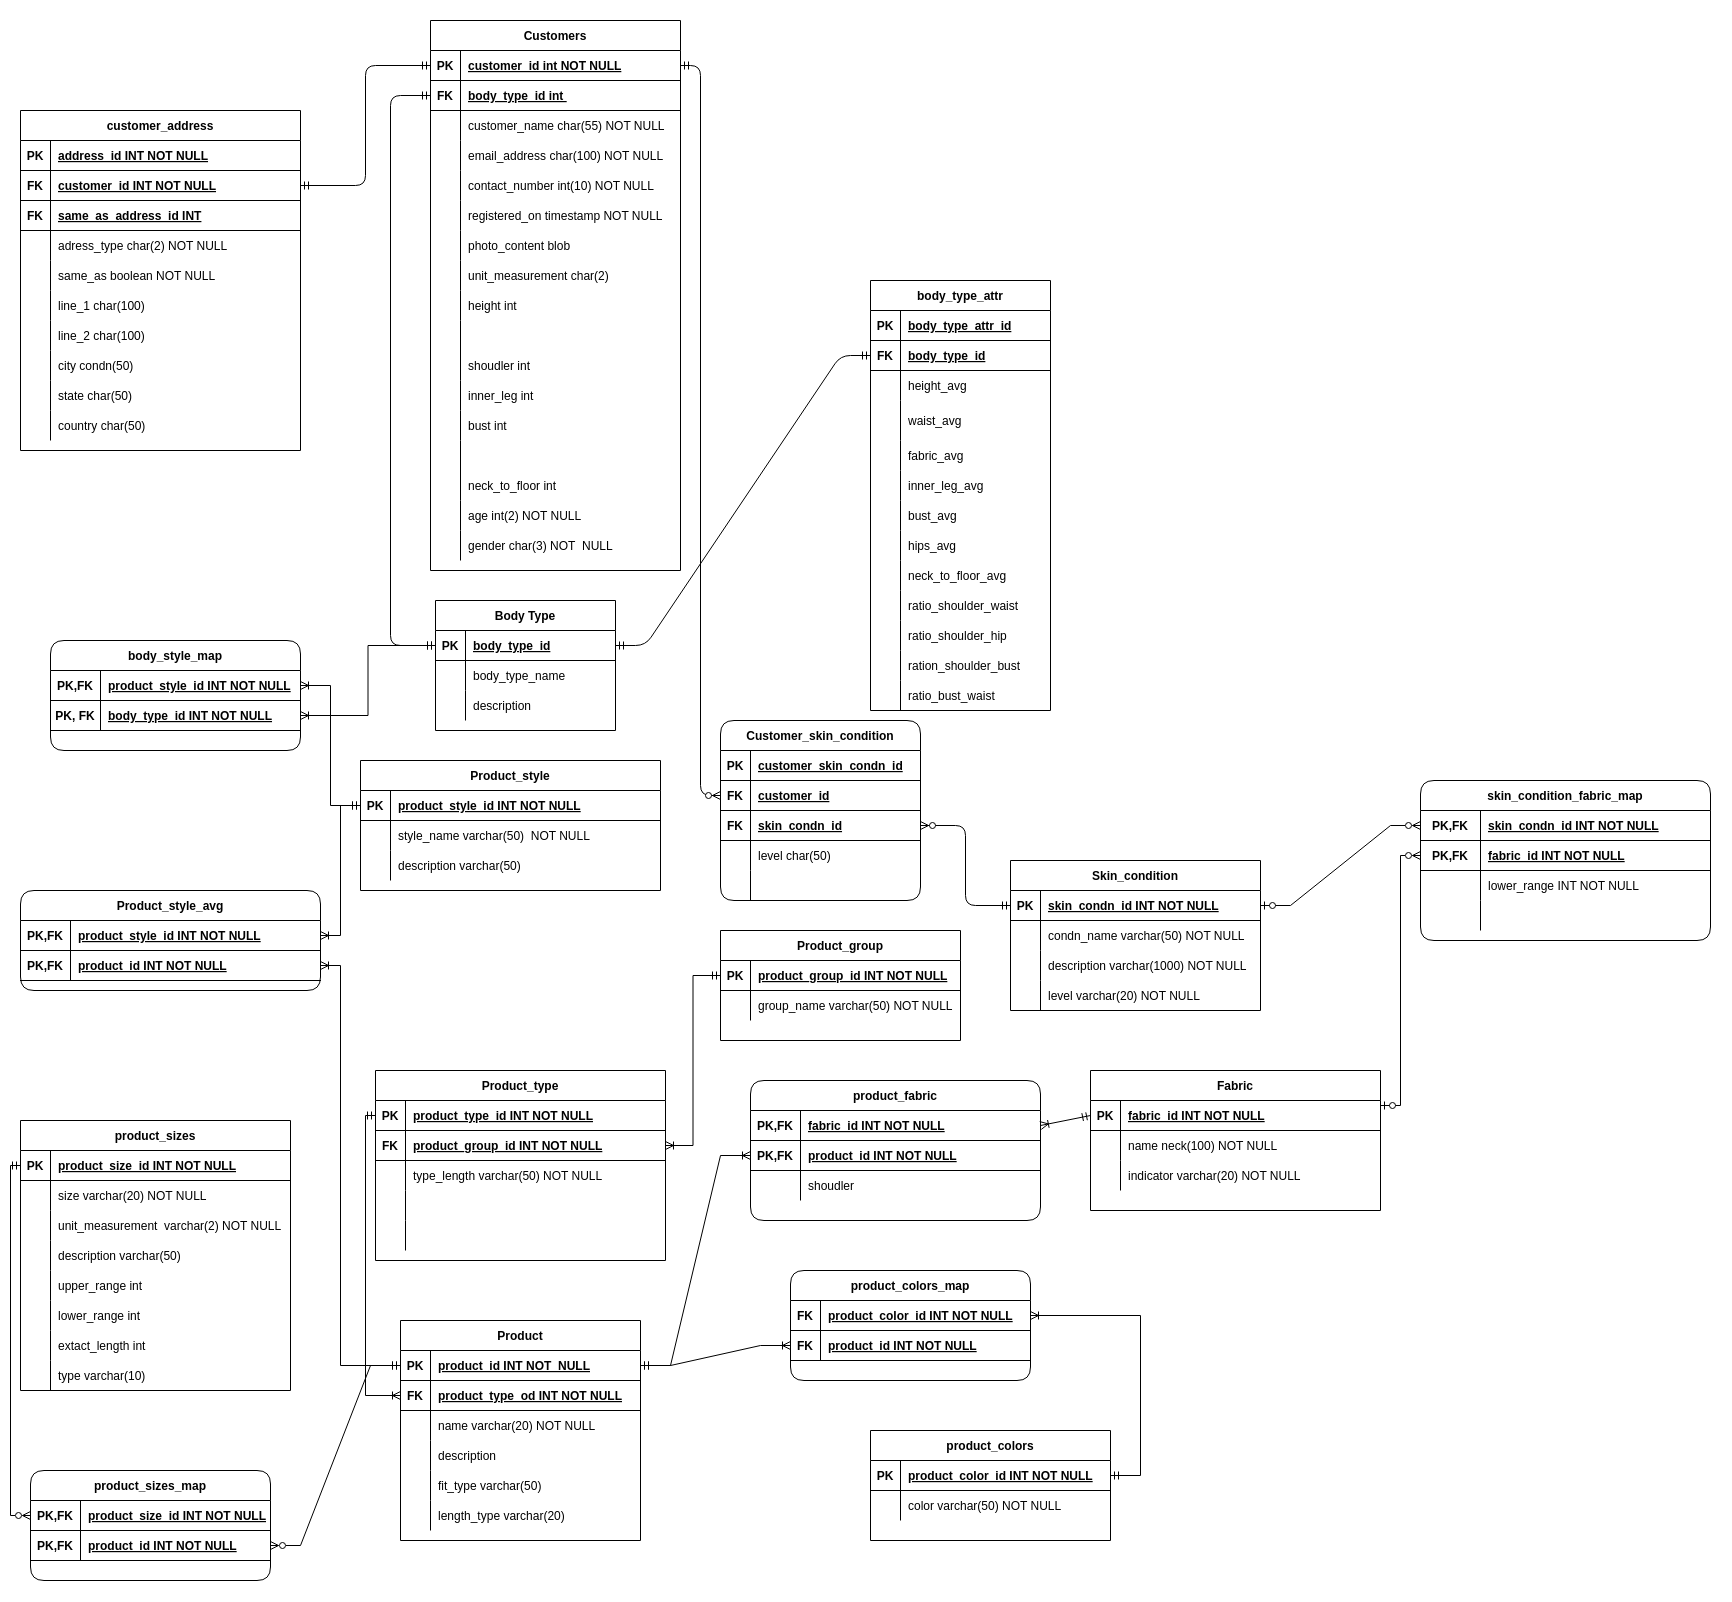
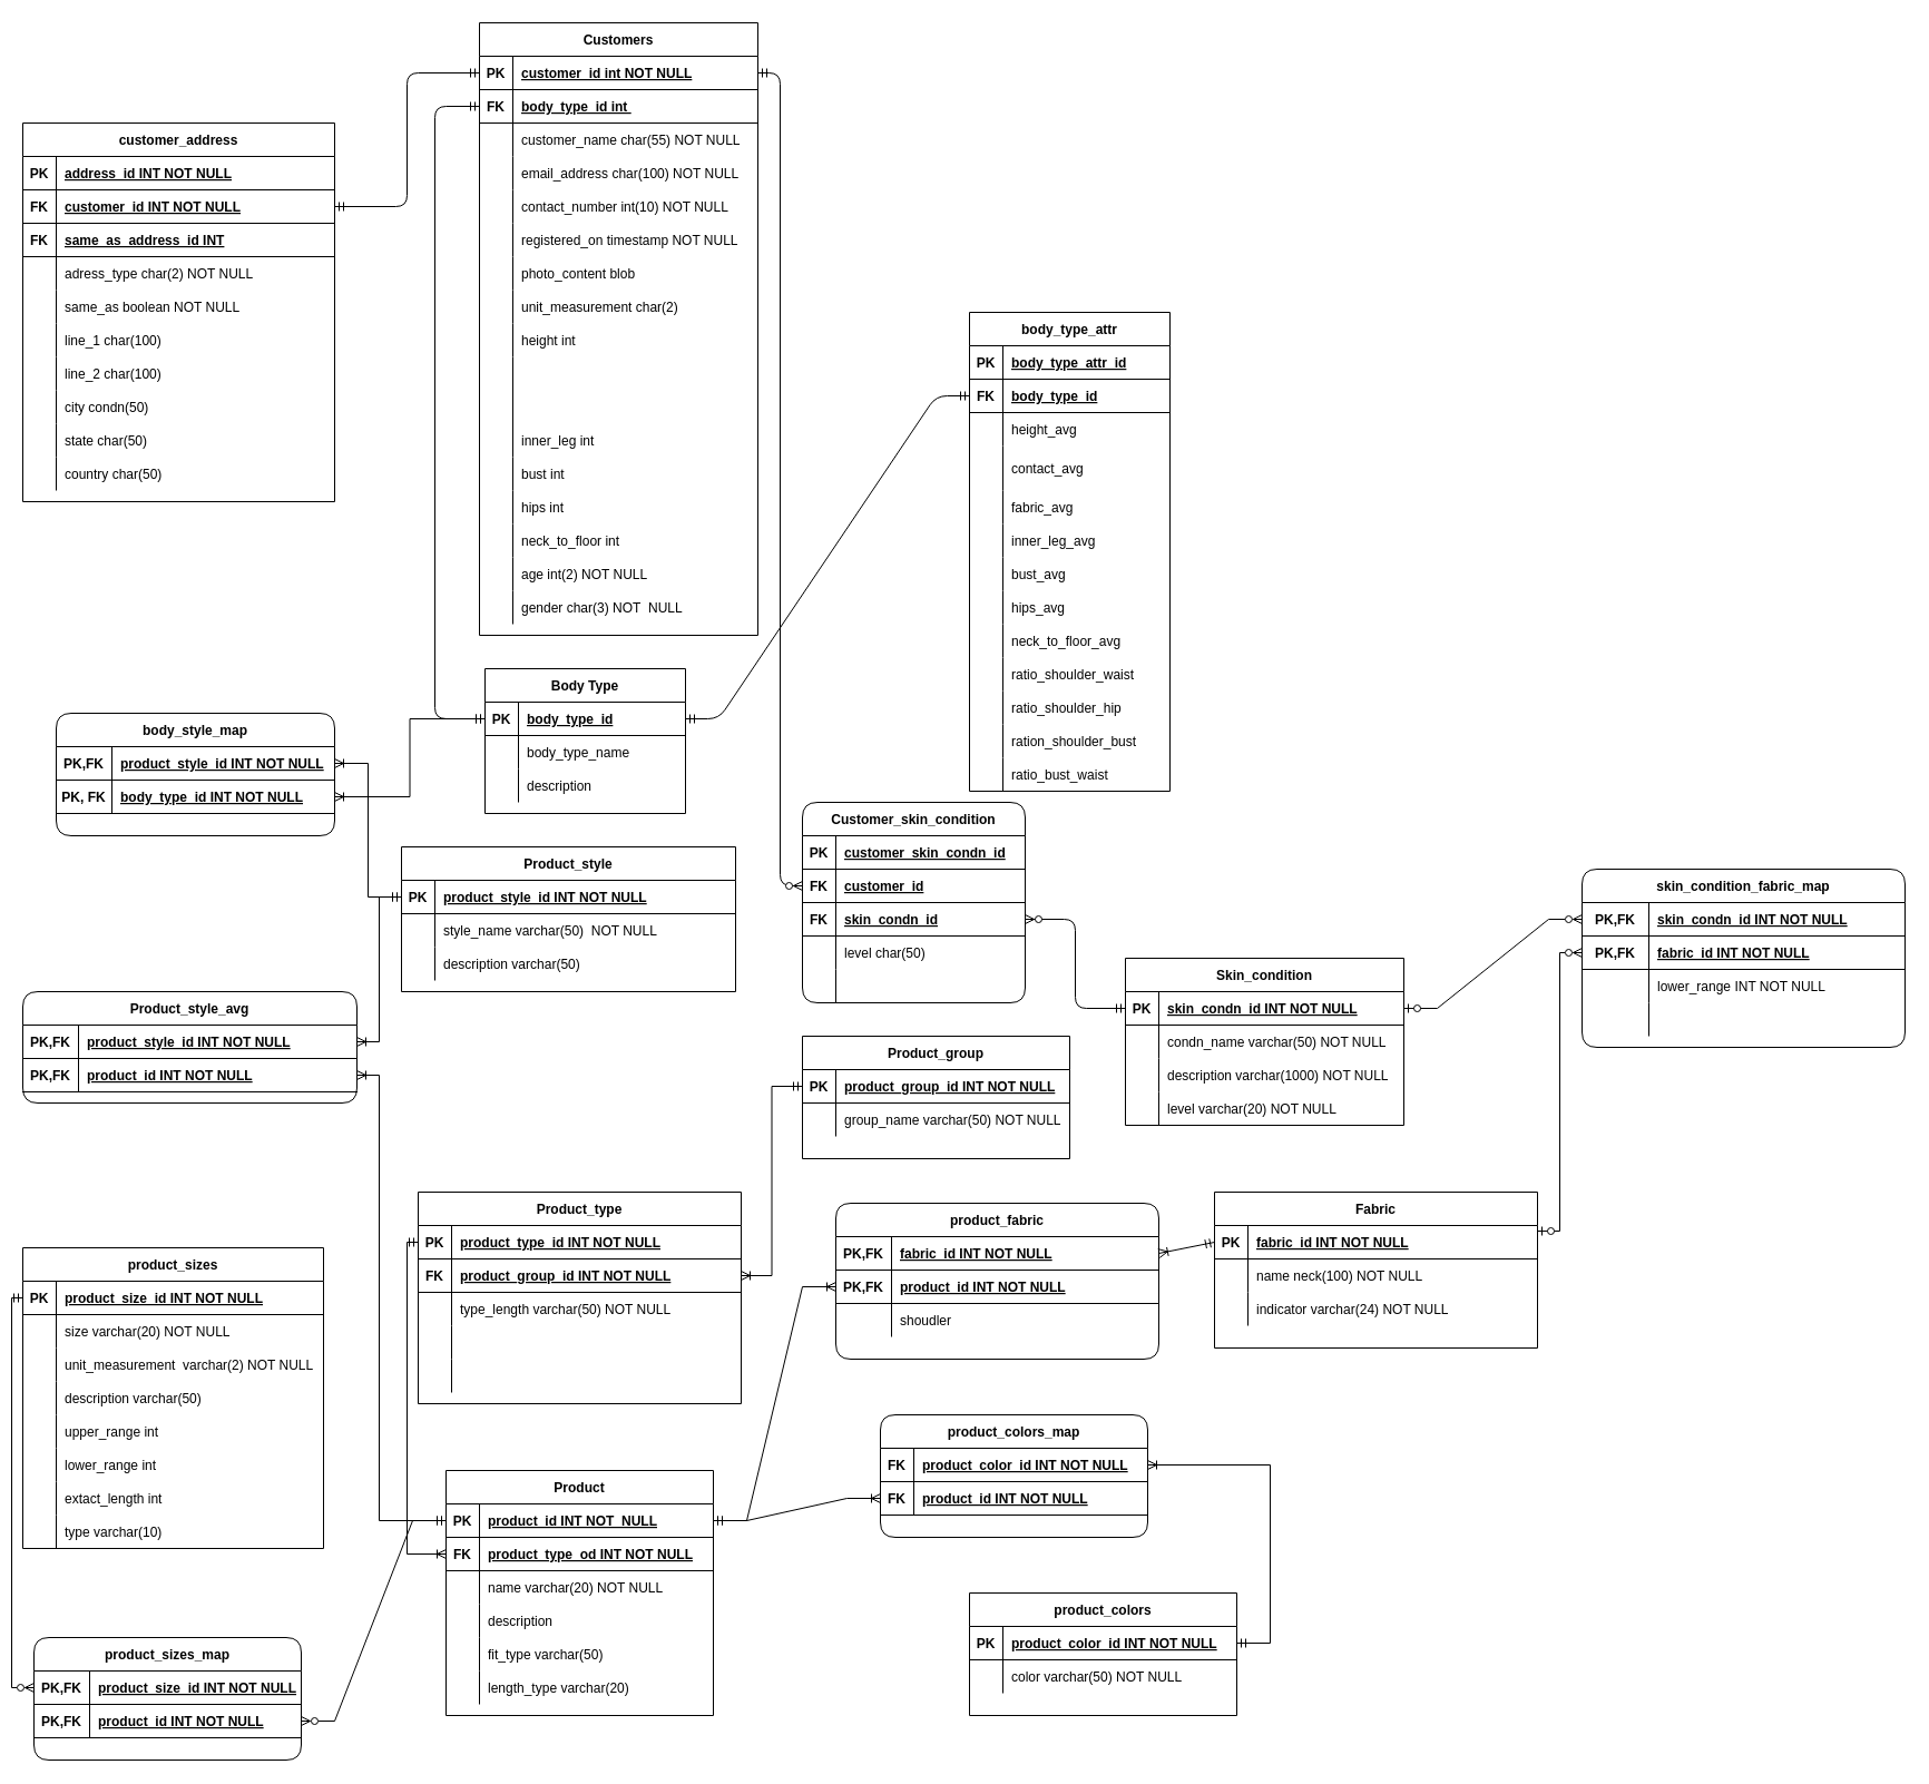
- <mxCell id="34" value="shoudler int" style="shape=partialRectangle;overflow=hidden;connectable=0;fillColor=none;top=0;left=0;bottom=0;right=0;align=left;spacingLeft=6;rounded=0;" vertex="1" parent="32"><mxGeometry x="30" width="220" height="30" as="geometry"><mxRectangle width="220" height="30" as="alternateBounds" /></mxGeometry></mxCell>
- <mxCell id="139" value="waist_avg" style="shape=partialRectangle;connectable=0;fillColor=none;top=0;left=0;bottom=0;right=0;align=left;spacingLeft=6;overflow=hidden;rounded=0;" vertex="1" parent="137"><mxGeometry x="30" width="150" height="40" as="geometry"><mxRectangle width="150" height="40" as="alternateBounds" /></mxGeometry></mxCell>
+ <mxCell id="139" value="contact_avg" style="shape=partialRectangle;connectable=0;fillColor=none;top=0;left=0;bottom=0;right=0;align=left;spacingLeft=6;overflow=hidden;rounded=0;" vertex="1" parent="137"><mxGeometry x="30" width="150" height="40" as="geometry"><mxRectangle width="150" height="40" as="alternateBounds" /></mxGeometry></mxCell>
+ <mxCell id="43" value="hips int" style="shape=partialRectangle;overflow=hidden;connectable=0;fillColor=none;top=0;left=0;bottom=0;right=0;align=left;spacingLeft=6;rounded=0;" vertex="1" parent="41"><mxGeometry x="30" width="220" height="30" as="geometry"><mxRectangle width="220" height="30" as="alternateBounds" /></mxGeometry></mxCell>
- <mxCell id="272" value="indicator varchar(20) NOT NULL" style="shape=partialRectangle;connectable=0;fillColor=none;top=0;left=0;bottom=0;right=0;align=left;spacingLeft=6;overflow=hidden;rounded=0;" vertex="1" parent="270"><mxGeometry x="30" width="260" height="30" as="geometry"><mxRectangle width="260" height="30" as="alternateBounds" /></mxGeometry></mxCell>
+ <mxCell id="272" value="indicator varchar(24) NOT NULL" style="shape=partialRectangle;connectable=0;fillColor=none;top=0;left=0;bottom=0;right=0;align=left;spacingLeft=6;overflow=hidden;rounded=0;" vertex="1" parent="270"><mxGeometry x="30" width="260" height="30" as="geometry"><mxRectangle width="260" height="30" as="alternateBounds" /></mxGeometry></mxCell>
